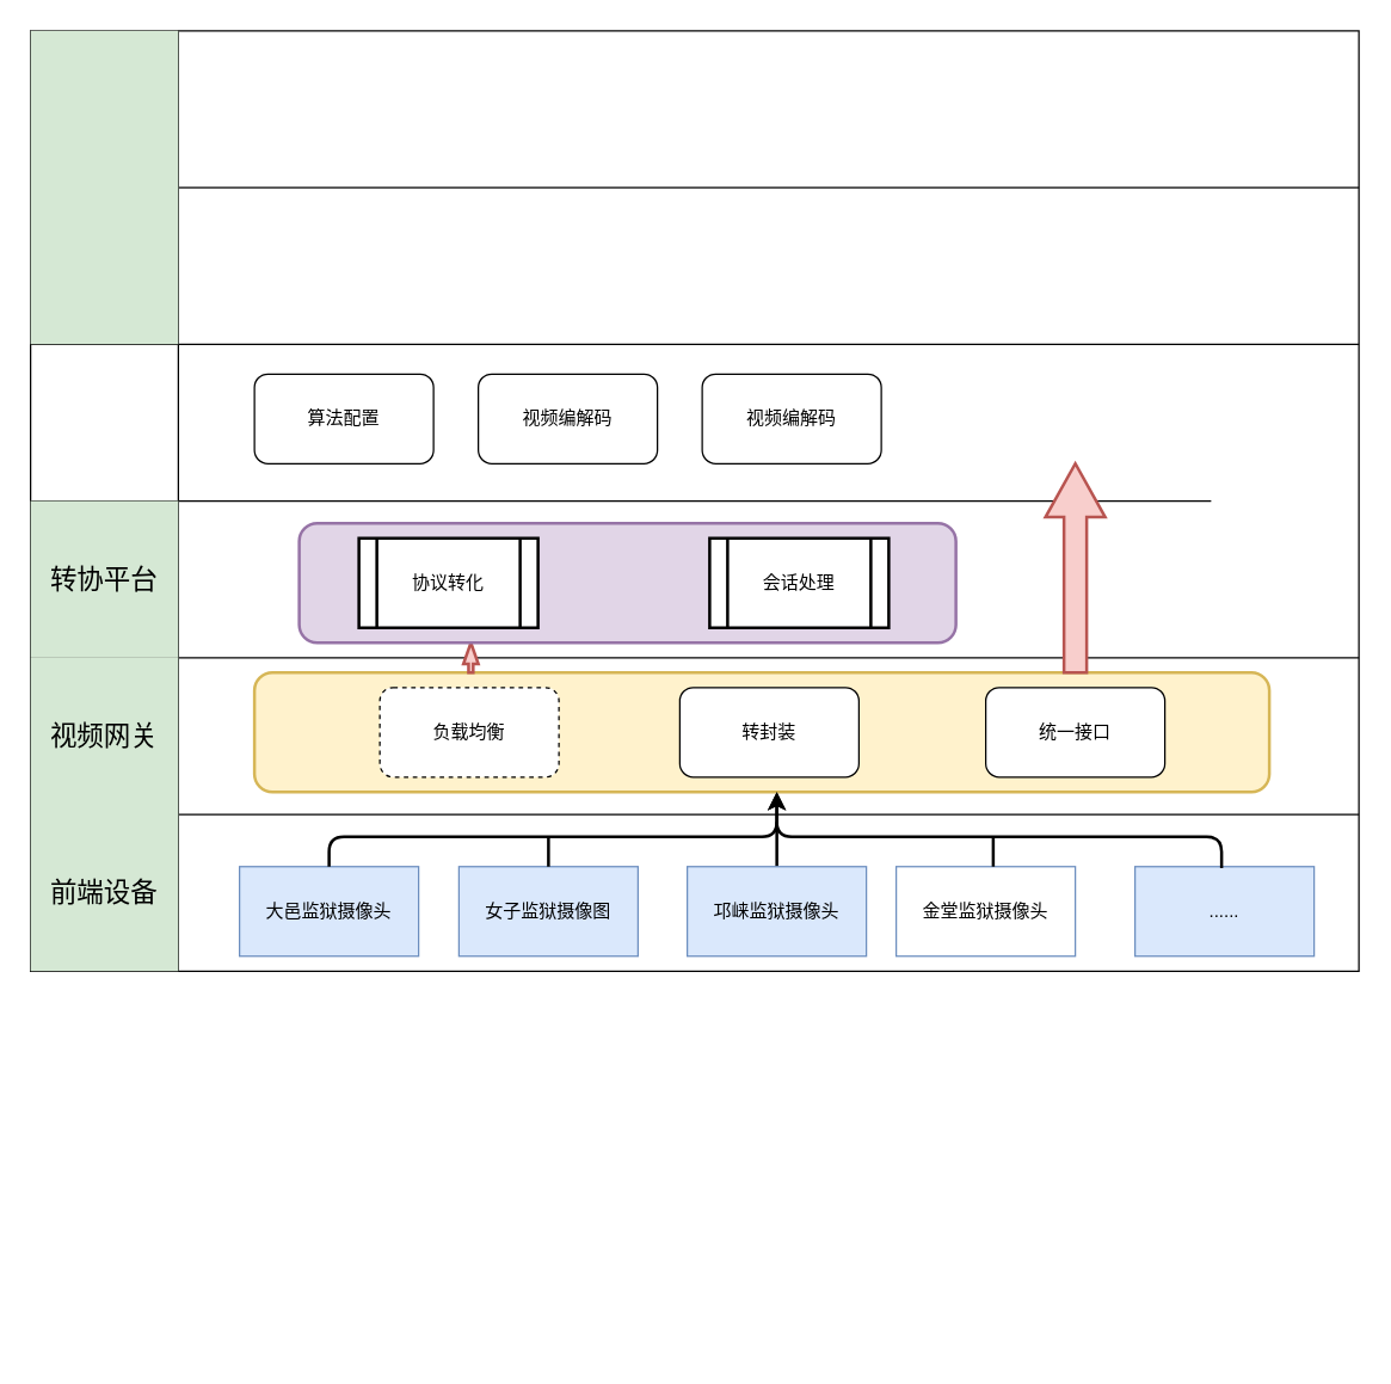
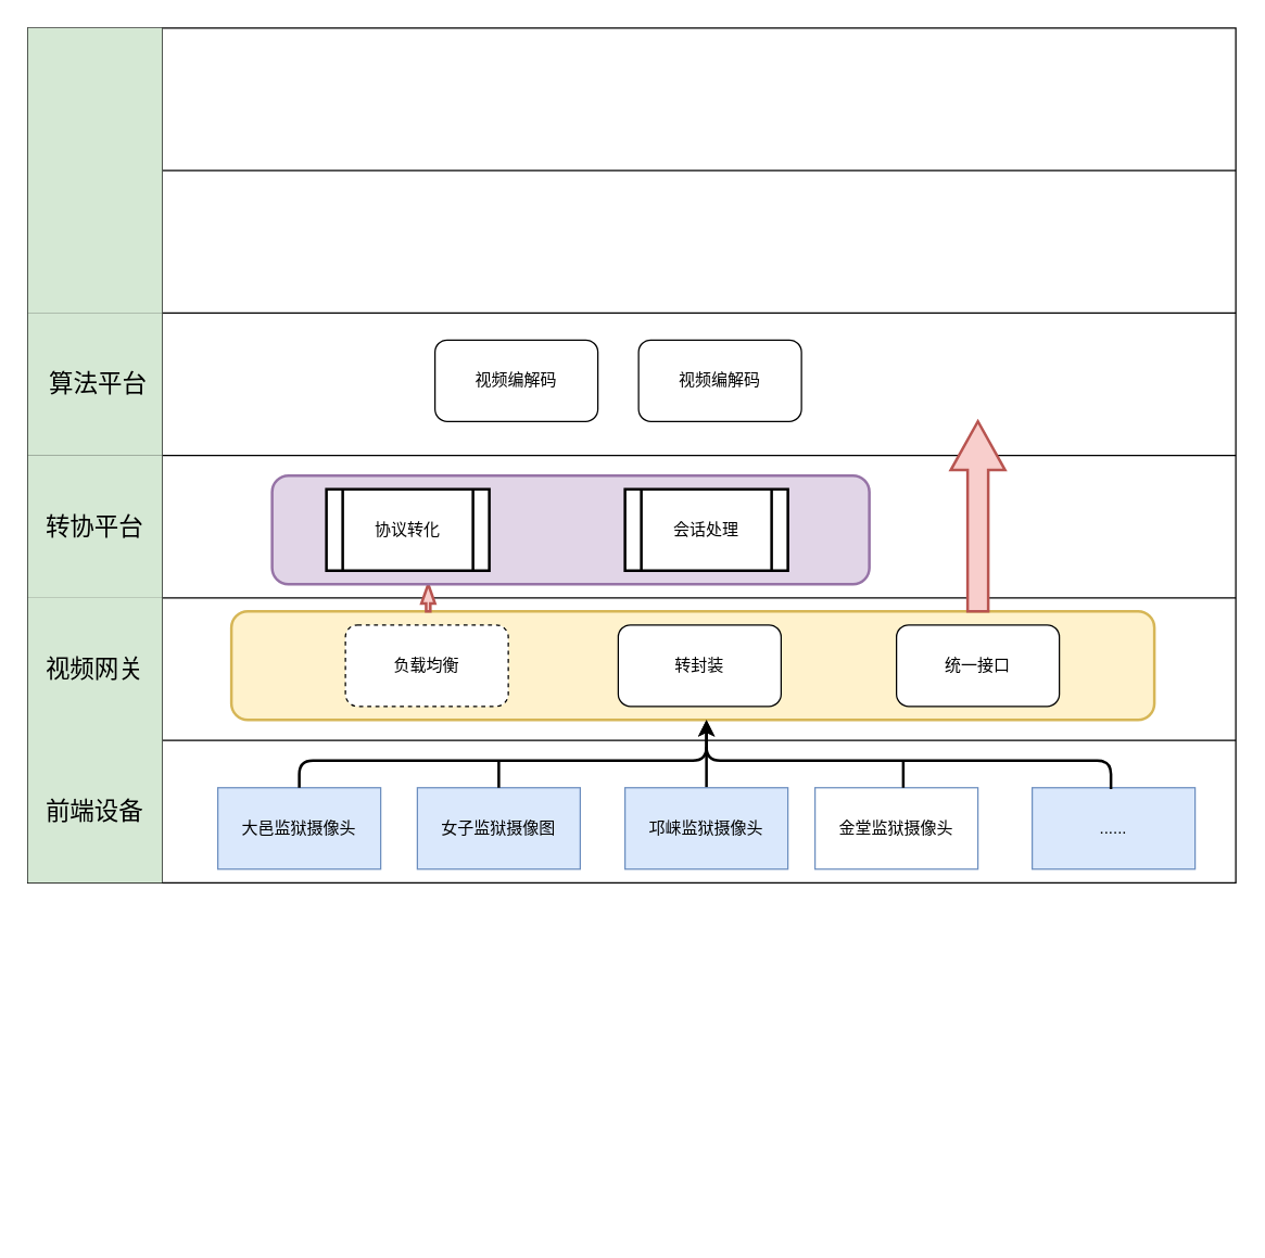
- <mxCell id="41" value="算法配置" style="rounded=1;whiteSpace=wrap;html=1;" vertex="1" parent="1"><mxGeometry x="170" y="250" width="120" height="60" as="geometry" /></mxCell>
+ <mxCell id="10" value="&lt;font style=&quot;font-size: 18px&quot;&gt;&amp;nbsp;算法平台&lt;/font&gt;" style="shape=partialRectangle;html=1;whiteSpace=wrap;connectable=0;overflow=hidden;fillColor=#d5e8d4;top=0;left=0;bottom=0;right=0;strokeColor=#82b366;" vertex="1" parent="9"><mxGeometry width="99" height="105" as="geometry" /></mxCell>
- <mxCell id="38" value="会话处理" style="shape=process;whiteSpace=wrap;html=1;backgroundOutline=1;sketch=0;strokeWidth=2;" vertex="1" parent="1"><mxGeometry x="475" y="360" width="120" height="60" as="geometry" /></mxCell>
+ <mxCell id="38" value="会话处理" style="shape=process;whiteSpace=wrap;html=1;backgroundOutline=1;sketch=0;strokeWidth=2;" vertex="1" parent="1"><mxGeometry x="460" y="360" width="120" height="60" as="geometry" /></mxCell>
